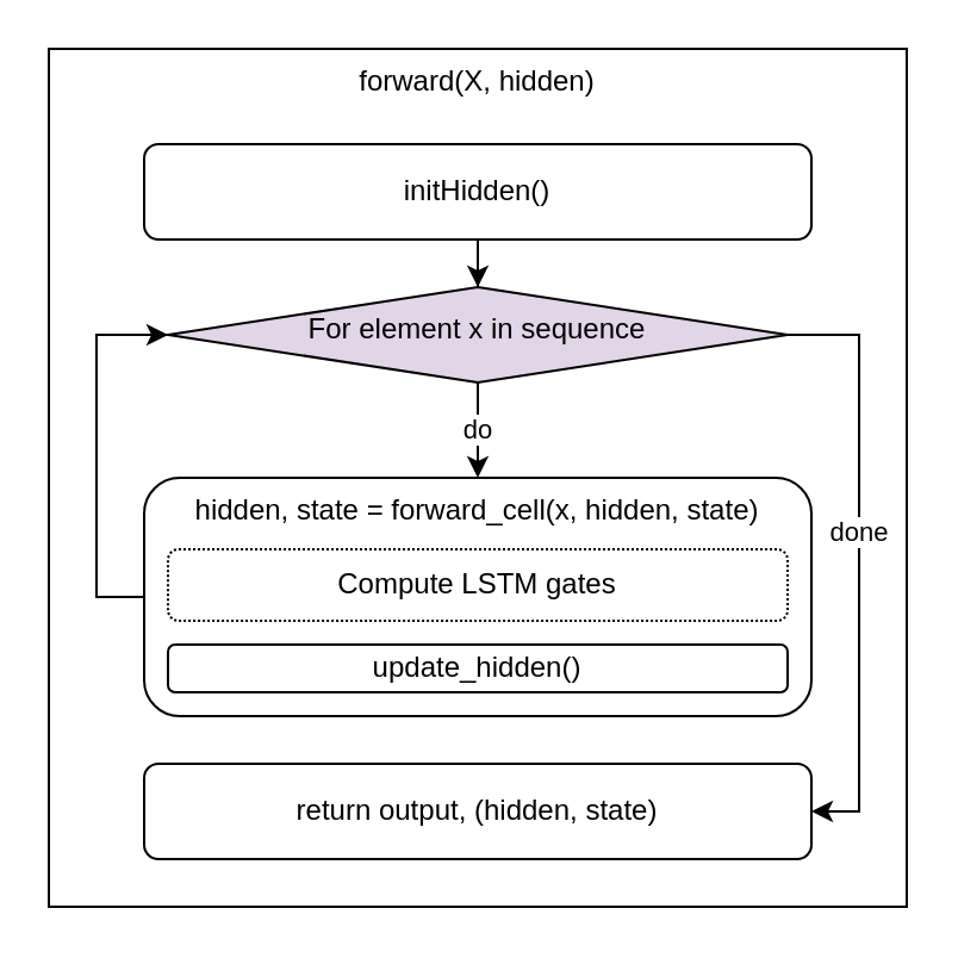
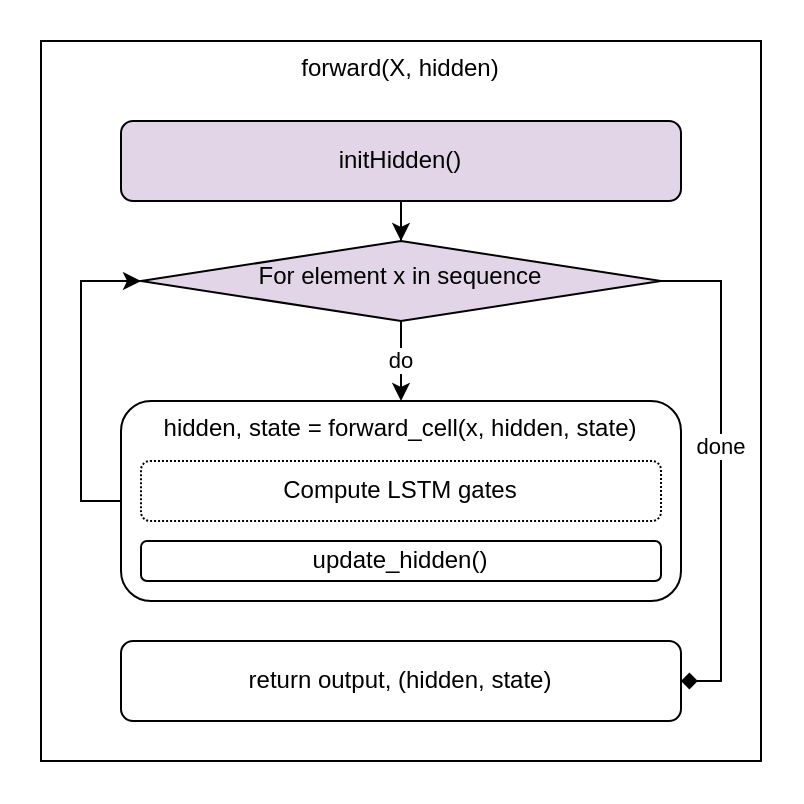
- <mxCell id="4" value="initHidden()" style="rounded=1;whiteSpace=wrap;html=1;fontSize=12;glass=0;strokeWidth=1;shadow=0;" parent="1" vertex="1"><mxGeometry x="60" y="60" width="280" height="40" as="geometry" /></mxCell>
+ <mxCell id="4" value="initHidden()" style="rounded=1;whiteSpace=wrap;html=1;fontSize=12;glass=0;strokeWidth=1;shadow=0;fillColor=#e1d5e7;" parent="1" vertex="1"><mxGeometry x="60" y="60" width="280" height="40" as="geometry" /></mxCell>
- <mxCell id="6" style="edgeStyle=orthogonalEdgeStyle;rounded=0;orthogonalLoop=1;jettySize=auto;html=1;exitX=1;exitY=0.5;exitDx=0;exitDy=0;entryX=1;entryY=0.5;entryDx=0;entryDy=0;" edge="1" parent="1" source="8" target="11"><mxGeometry relative="1" as="geometry" /></mxCell>
+ <mxCell id="6" style="edgeStyle=orthogonalEdgeStyle;rounded=0;orthogonalLoop=1;jettySize=auto;html=1;exitX=1;exitY=0.5;exitDx=0;exitDy=0;entryX=1;entryY=0.5;entryDx=0;entryDy=0;endArrow=diamond;" edge="1" parent="1" source="8" target="11"><mxGeometry relative="1" as="geometry" /></mxCell>
